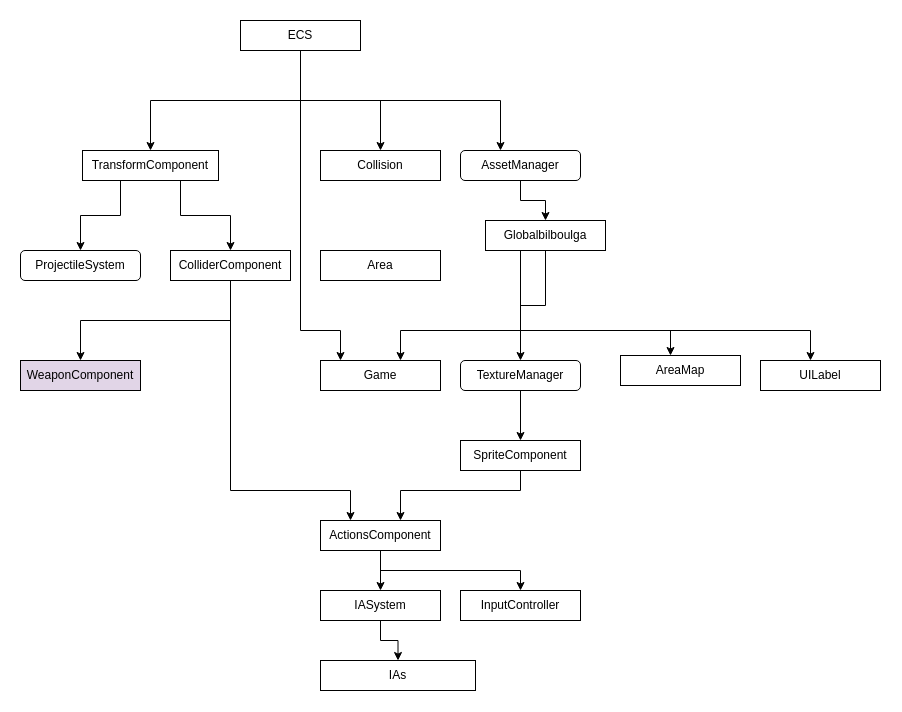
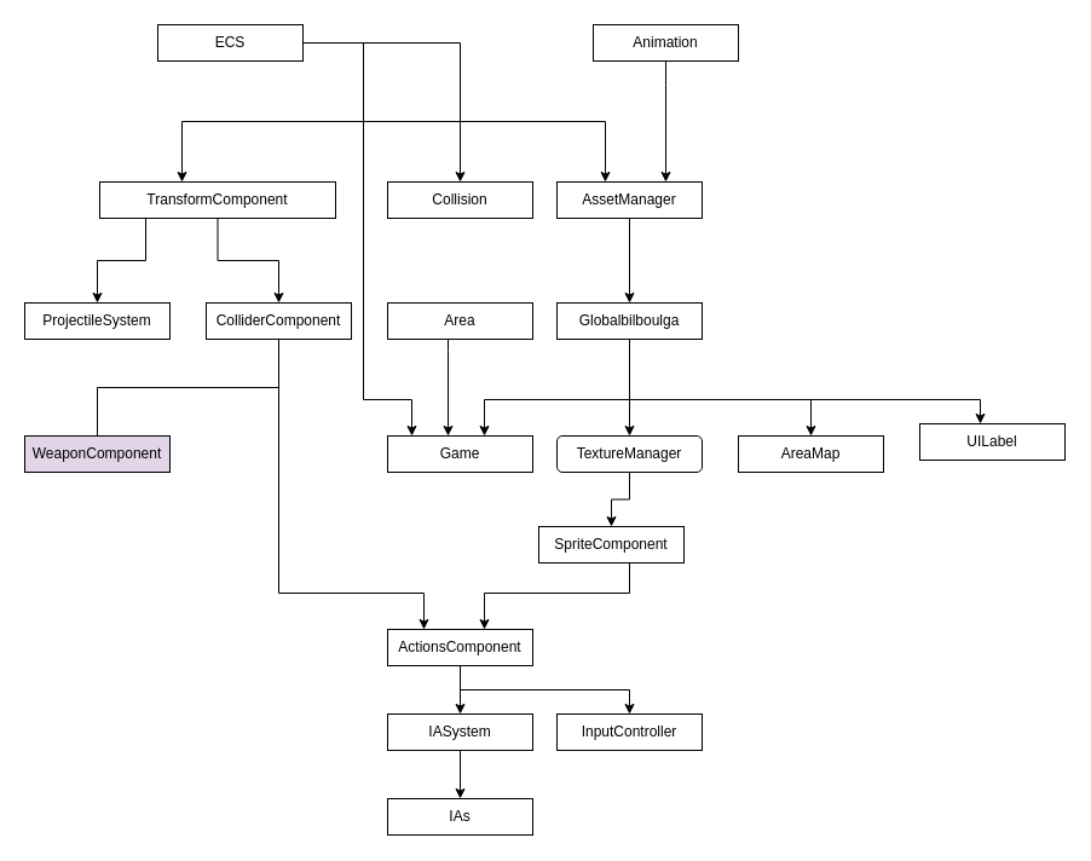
- <mxCell id="35" value="ECS" style="rounded=0;whiteSpace=wrap;html=1;" parent="1" vertex="1"><mxGeometry x="240" y="20" width="120" height="30" as="geometry" /></mxCell>
+ <mxCell id="35" value="ECS" style="rounded=0;whiteSpace=wrap;html=1;" parent="1" vertex="1"><mxGeometry x="130" y="20" width="120" height="30" as="geometry" /></mxCell>
+ <mxCell id="20" value="Animation" style="rounded=0;whiteSpace=wrap;html=1;" parent="1" vertex="1"><mxGeometry x="490" y="20" width="120" height="30" as="geometry" /></mxCell>
+ <mxCell id="19" style="edgeStyle=orthogonalEdgeStyle;rounded=0;orthogonalLoop=1;jettySize=auto;html=1;" parent="1" source="20" target="29" edge="1"><mxGeometry relative="1" as="geometry"><Array as="points"><mxPoint x="550" y="70" /><mxPoint x="550" y="70" /></Array></mxGeometry></mxCell>
- <mxCell id="4" value="TransformComponent" style="rounded=0;whiteSpace=wrap;html=1;" parent="1" vertex="1"><mxGeometry x="82" y="150" width="136" height="30" as="geometry" /></mxCell>
+ <mxCell id="4" value="TransformComponent" style="rounded=0;whiteSpace=wrap;html=1;" parent="1" vertex="1"><mxGeometry x="82" y="150" width="195" height="30" as="geometry" /></mxCell>
- <mxCell id="29" value="AssetManager" style="whiteSpace=wrap;html=1;rounded=1;" parent="1" vertex="1"><mxGeometry x="460" y="150" width="120" height="30" as="geometry" /></mxCell>
+ <mxCell id="29" value="AssetManager" style="rounded=0;whiteSpace=wrap;html=1;" parent="1" vertex="1"><mxGeometry x="460" y="150" width="120" height="30" as="geometry" /></mxCell>
- <mxCell id="27" value="Globalbilboulga" style="rounded=0;whiteSpace=wrap;html=1;" parent="1" vertex="1"><mxGeometry x="485" y="220" width="120" height="30" as="geometry" /></mxCell>
+ <mxCell id="27" value="Globalbilboulga" style="rounded=0;whiteSpace=wrap;html=1;" parent="1" vertex="1"><mxGeometry x="460" y="250" width="120" height="30" as="geometry" /></mxCell>
- <mxCell id="16" value="ProjectileSystem" style="whiteSpace=wrap;html=1;rounded=1;" parent="1" vertex="1"><mxGeometry x="20" y="250" width="120" height="30" as="geometry" /></mxCell>
+ <mxCell id="16" value="ProjectileSystem" style="rounded=0;whiteSpace=wrap;html=1;" parent="1" vertex="1"><mxGeometry x="20" y="250" width="120" height="30" as="geometry" /></mxCell>
+ <mxCell id="36" style="edgeStyle=orthogonalEdgeStyle;rounded=0;orthogonalLoop=1;jettySize=auto;html=1;" parent="1" source="37" target="30" edge="1"><mxGeometry relative="1" as="geometry"><Array as="points"><mxPoint y="290" x="370" /><mxPoint y="290" x="370" /></Array></mxGeometry></mxCell>
- <mxCell id="7" style="edgeStyle=orthogonalEdgeStyle;rounded=0;orthogonalLoop=1;jettySize=auto;html=1;" parent="1" source="9" target="17" edge="1"><mxGeometry relative="1" as="geometry"><Array as="points"><mxPoint x="230" y="320" /><mxPoint x="80" y="320" /></Array></mxGeometry></mxCell>
+ <mxCell id="7" style="edgeStyle=orthogonalEdgeStyle;rounded=0;orthogonalLoop=1;jettySize=auto;html=1;endArrow=none;" parent="1" source="9" target="17" edge="1"><mxGeometry relative="1" as="geometry"><Array as="points"><mxPoint x="230" y="320" /><mxPoint x="80" y="320" /></Array></mxGeometry></mxCell>
- <mxCell id="39" value="AreaMap" style="rounded=0;whiteSpace=wrap;html=1;" parent="1" vertex="1"><mxGeometry x="620" y="355" width="120" height="30" as="geometry" /></mxCell>
+ <mxCell id="39" value="AreaMap" style="rounded=0;whiteSpace=wrap;html=1;" parent="1" vertex="1"><mxGeometry x="610" y="360" width="120" height="30" as="geometry" /></mxCell>
- <mxCell id="18" value="UILabel" style="rounded=0;whiteSpace=wrap;html=1;" parent="1" vertex="1"><mxGeometry x="760" y="360" width="120" height="30" as="geometry" /></mxCell>
+ <mxCell id="18" value="UILabel" style="rounded=0;whiteSpace=wrap;html=1;" parent="1" vertex="1"><mxGeometry x="760" y="350" width="120" height="30" as="geometry" /></mxCell>
- <mxCell id="6" value="SpriteComponent" style="rounded=0;whiteSpace=wrap;html=1;" parent="1" vertex="1"><mxGeometry x="460" y="440" width="120" height="30" as="geometry" /></mxCell>
+ <mxCell id="6" value="SpriteComponent" style="rounded=0;whiteSpace=wrap;html=1;" parent="1" vertex="1"><mxGeometry x="445" y="435" width="120" height="30" as="geometry" /></mxCell>
- <mxCell id="38" value="IAs" style="rounded=0;whiteSpace=wrap;html=1;" parent="1" vertex="1"><mxGeometry x="320" y="660" width="155" height="30" as="geometry" /></mxCell>
+ <mxCell id="38" value="IAs" style="rounded=0;whiteSpace=wrap;html=1;" parent="1" vertex="1"><mxGeometry x="320" y="660" width="120" height="30" as="geometry" /></mxCell>
